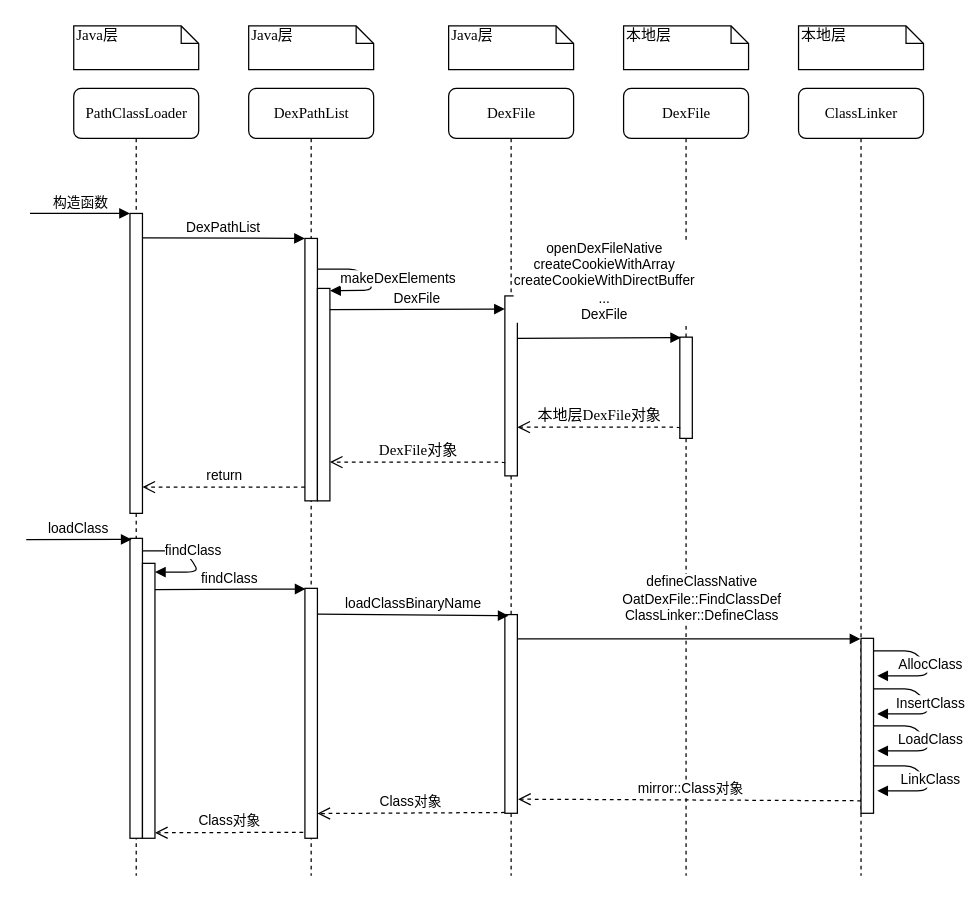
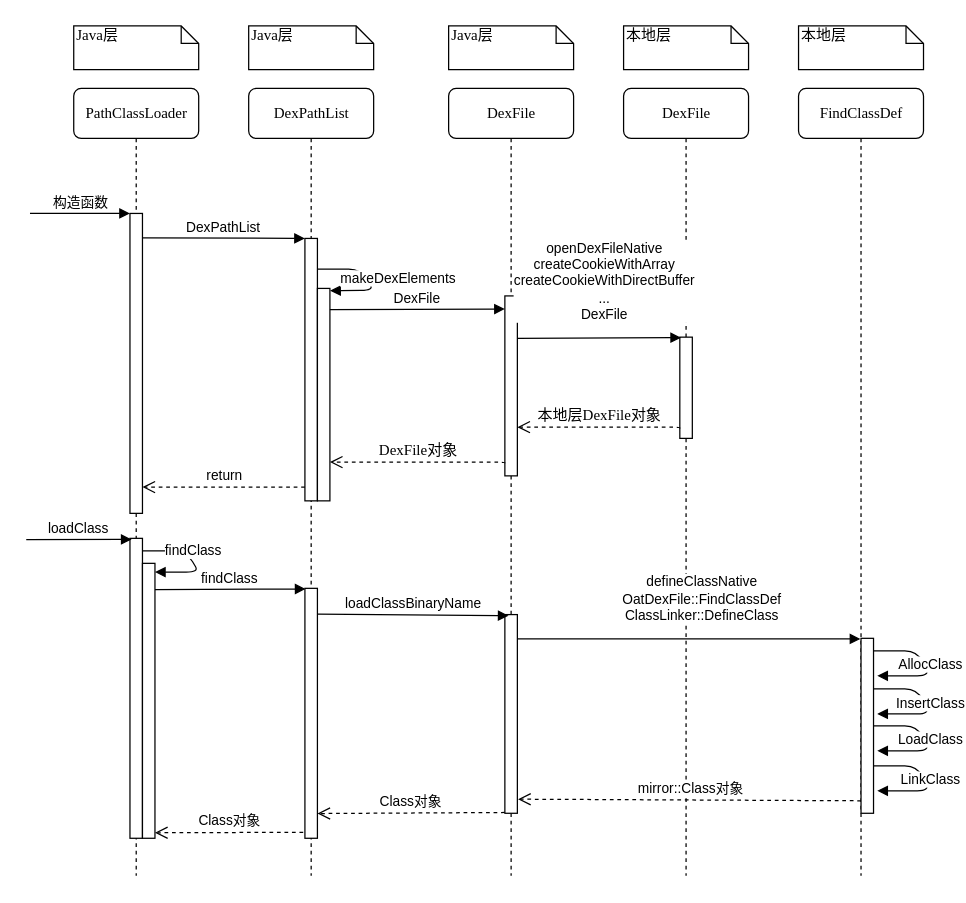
- <mxCell id="9" value="ClassLinker" style="shape=umlLifeline;perimeter=lifelinePerimeter;whiteSpace=wrap;html=1;container=1;collapsible=0;recursiveResize=0;outlineConnect=0;rounded=1;shadow=0;comic=0;labelBackgroundColor=none;strokeColor=#000000;strokeWidth=1;fillColor=#FFFFFF;fontFamily=Verdana;fontSize=12;fontColor=#000000;align=center;" parent="1" vertex="1"><mxGeometry x="638.5" y="70" width="100" height="630" as="geometry" /></mxCell>
+ <mxCell id="9" value="FindClassDef" style="shape=umlLifeline;perimeter=lifelinePerimeter;whiteSpace=wrap;html=1;container=1;collapsible=0;recursiveResize=0;outlineConnect=0;rounded=1;shadow=0;comic=0;labelBackgroundColor=none;strokeColor=#000000;strokeWidth=1;fillColor=#FFFFFF;fontFamily=Verdana;fontSize=12;fontColor=#000000;align=center;" parent="1" vertex="1"><mxGeometry x="638.5" y="70" width="100" height="630" as="geometry" /></mxCell>
